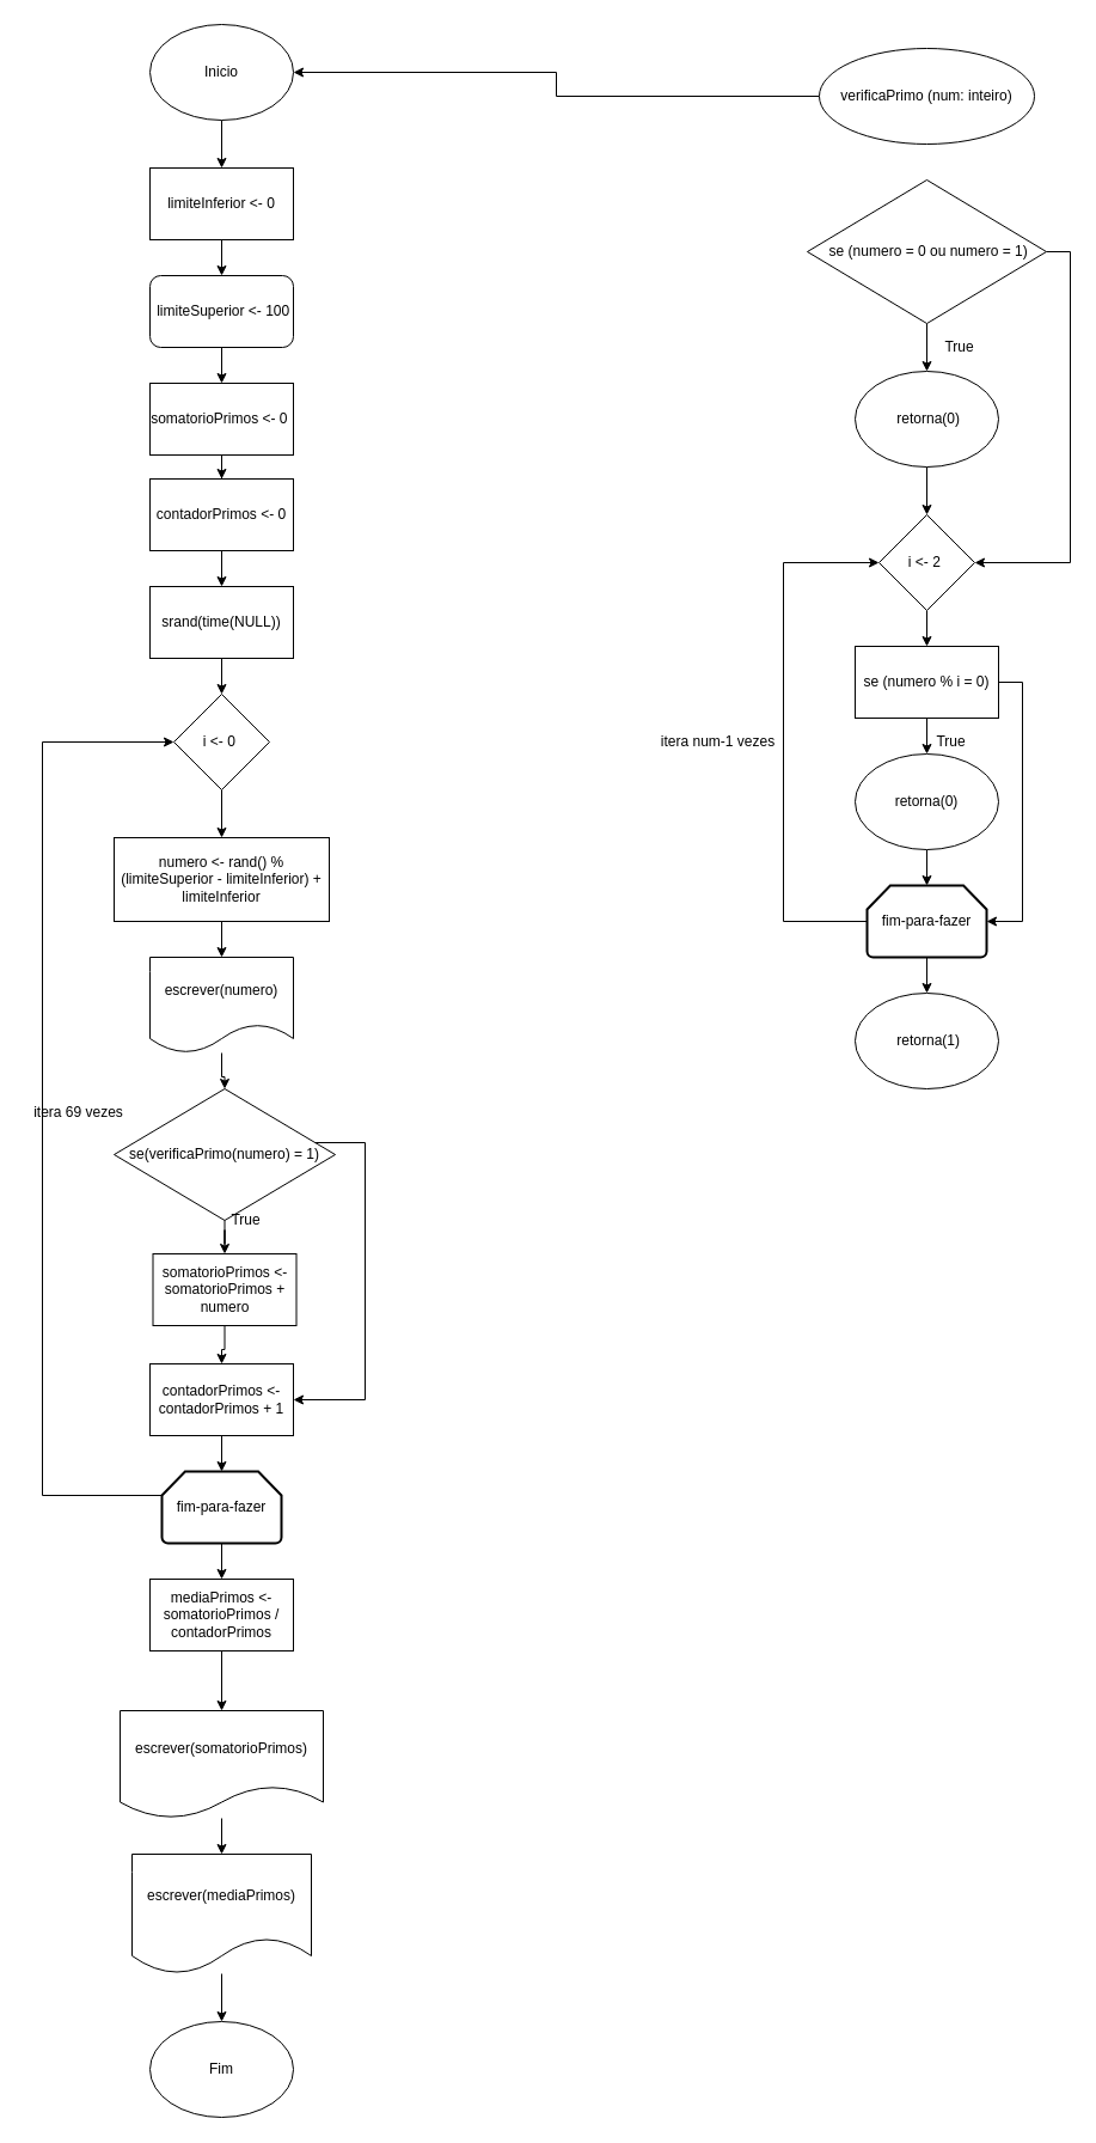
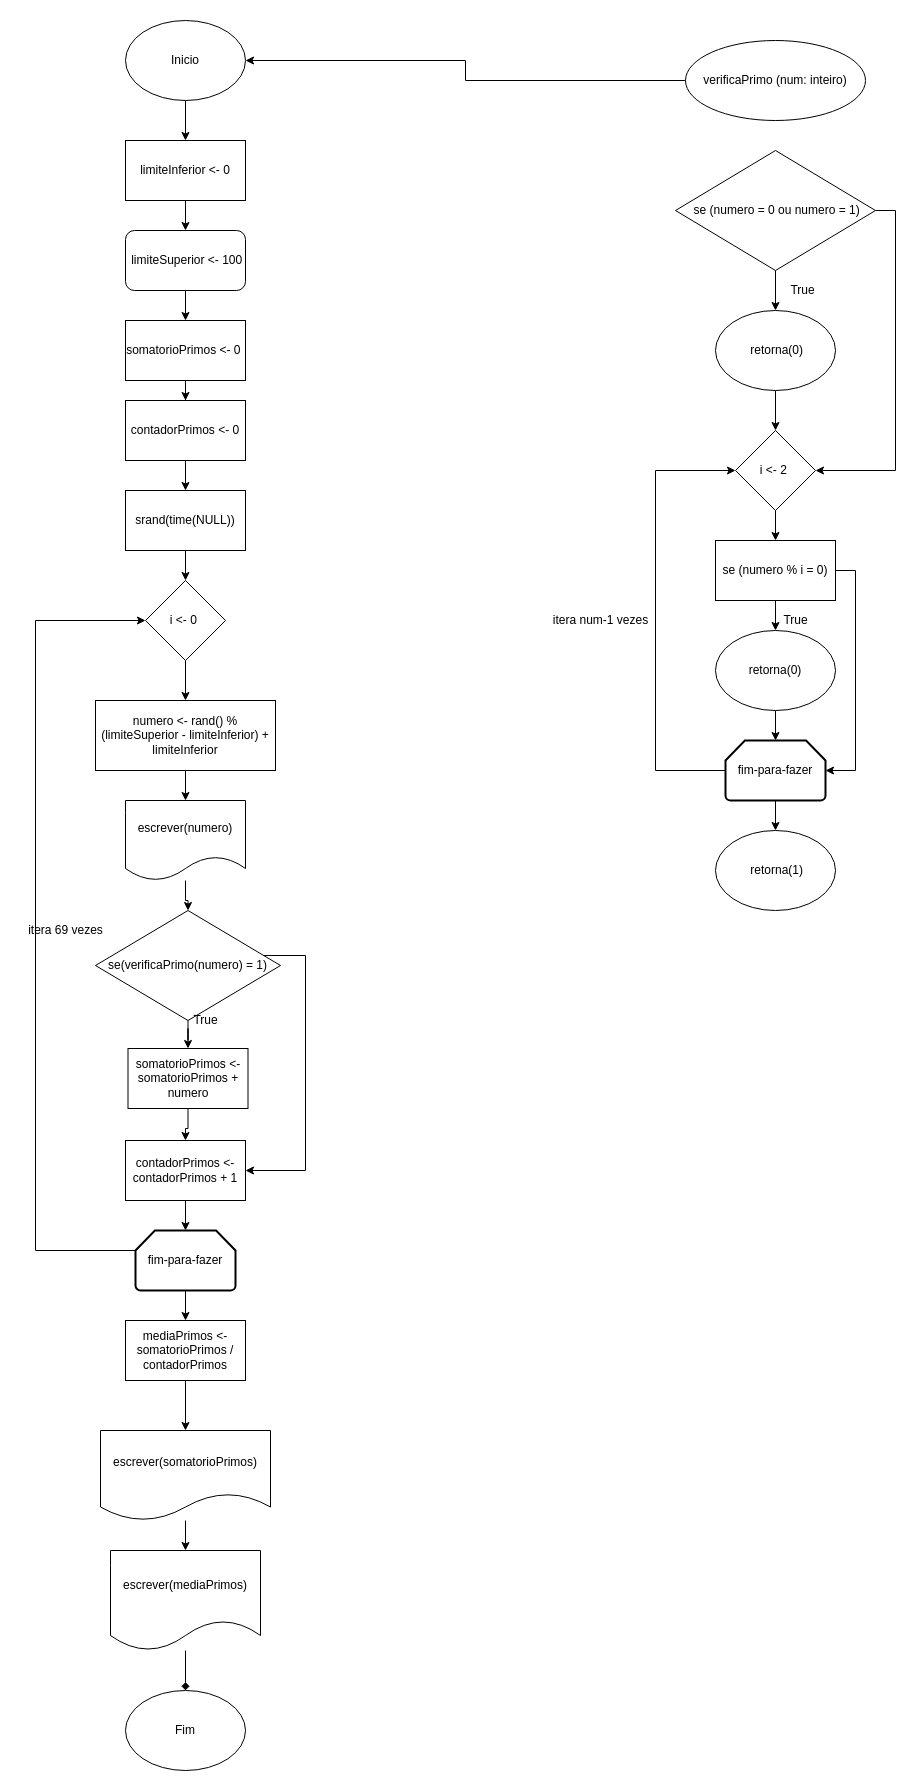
- <mxCell id="35" style="edgeStyle=orthogonalEdgeStyle;rounded=0;orthogonalLoop=1;jettySize=auto;html=1;entryX=0.5;entryY=0;entryDx=0;entryDy=0;" edge="1" parent="1" source="36" target="37"><mxGeometry relative="1" as="geometry" /></mxCell>
+ <mxCell id="35" style="edgeStyle=orthogonalEdgeStyle;rounded=0;orthogonalLoop=1;jettySize=auto;html=1;entryX=0.5;entryY=0;entryDx=0;entryDy=0;endArrow=diamond;" edge="1" parent="1" source="36" target="37"><mxGeometry relative="1" as="geometry" /></mxCell>
